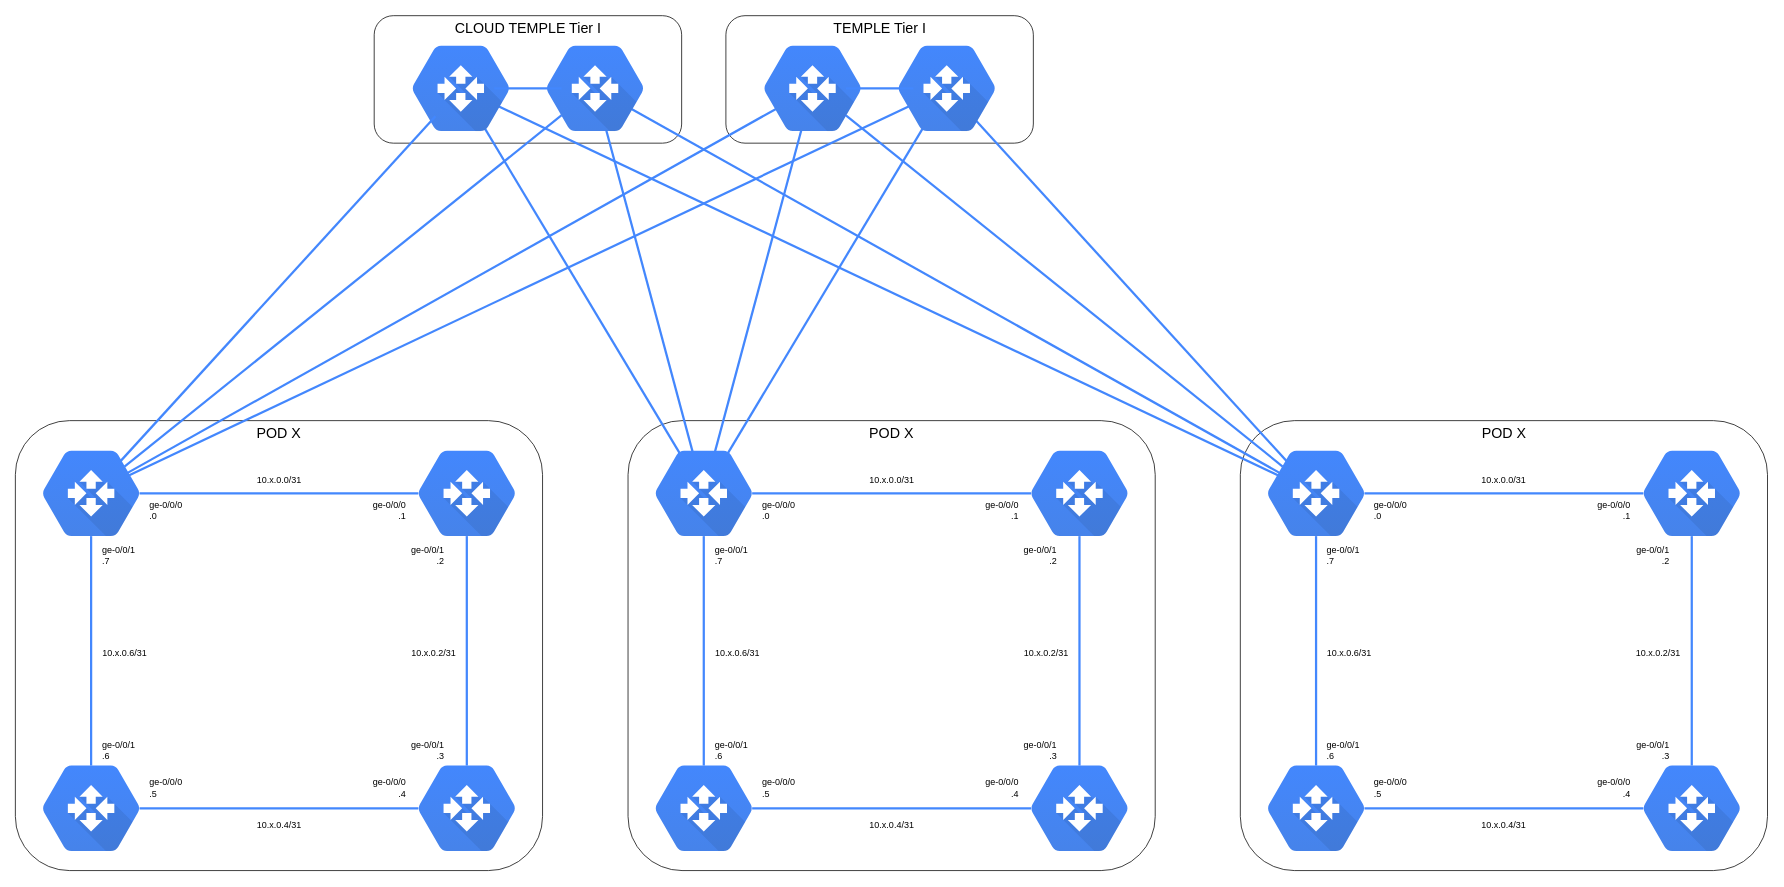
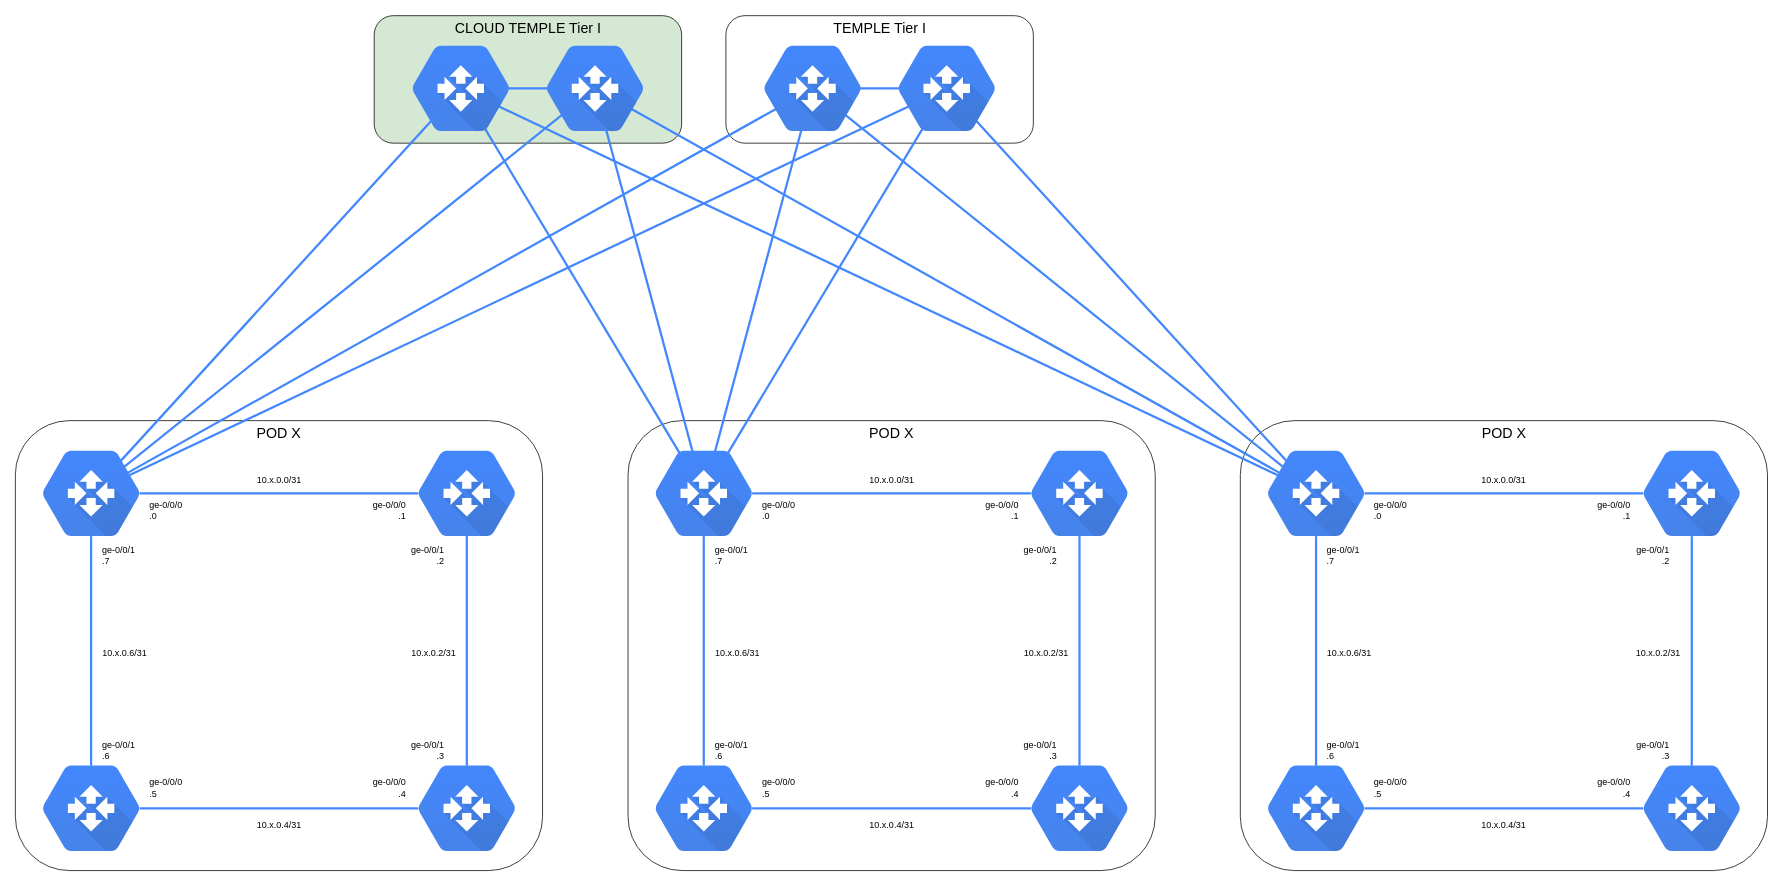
- <mxCell id="14" value="CLOUD TEMPLE Tier I" style="rounded=1;whiteSpace=wrap;html=1;align=center;verticalAlign=top;fontSize=19;" parent="1" vertex="1"><mxGeometry x="498.5" y="20" width="410" height="170" as="geometry" /></mxCell>
+ <mxCell id="14" value="CLOUD TEMPLE Tier I" style="rounded=1;whiteSpace=wrap;html=1;align=center;verticalAlign=top;fontSize=19;fillColor=#d5e8d4;" parent="1" vertex="1"><mxGeometry x="498.5" y="20" width="410" height="170" as="geometry" /></mxCell>
